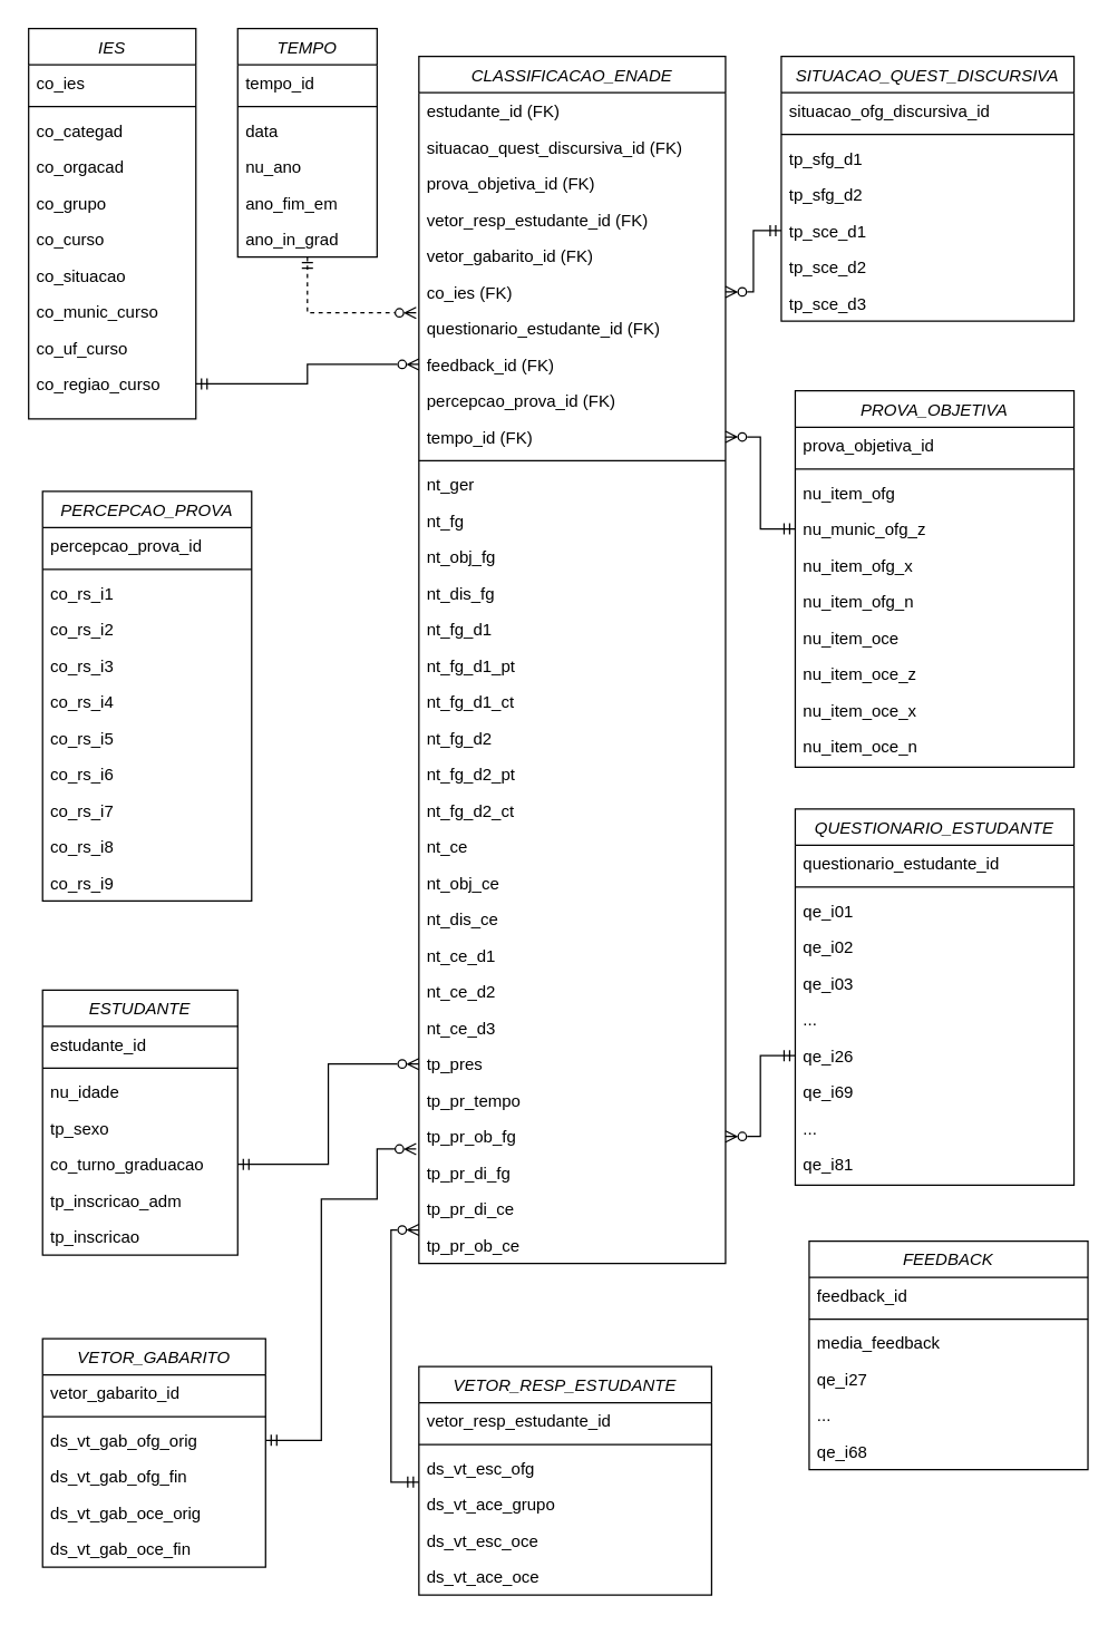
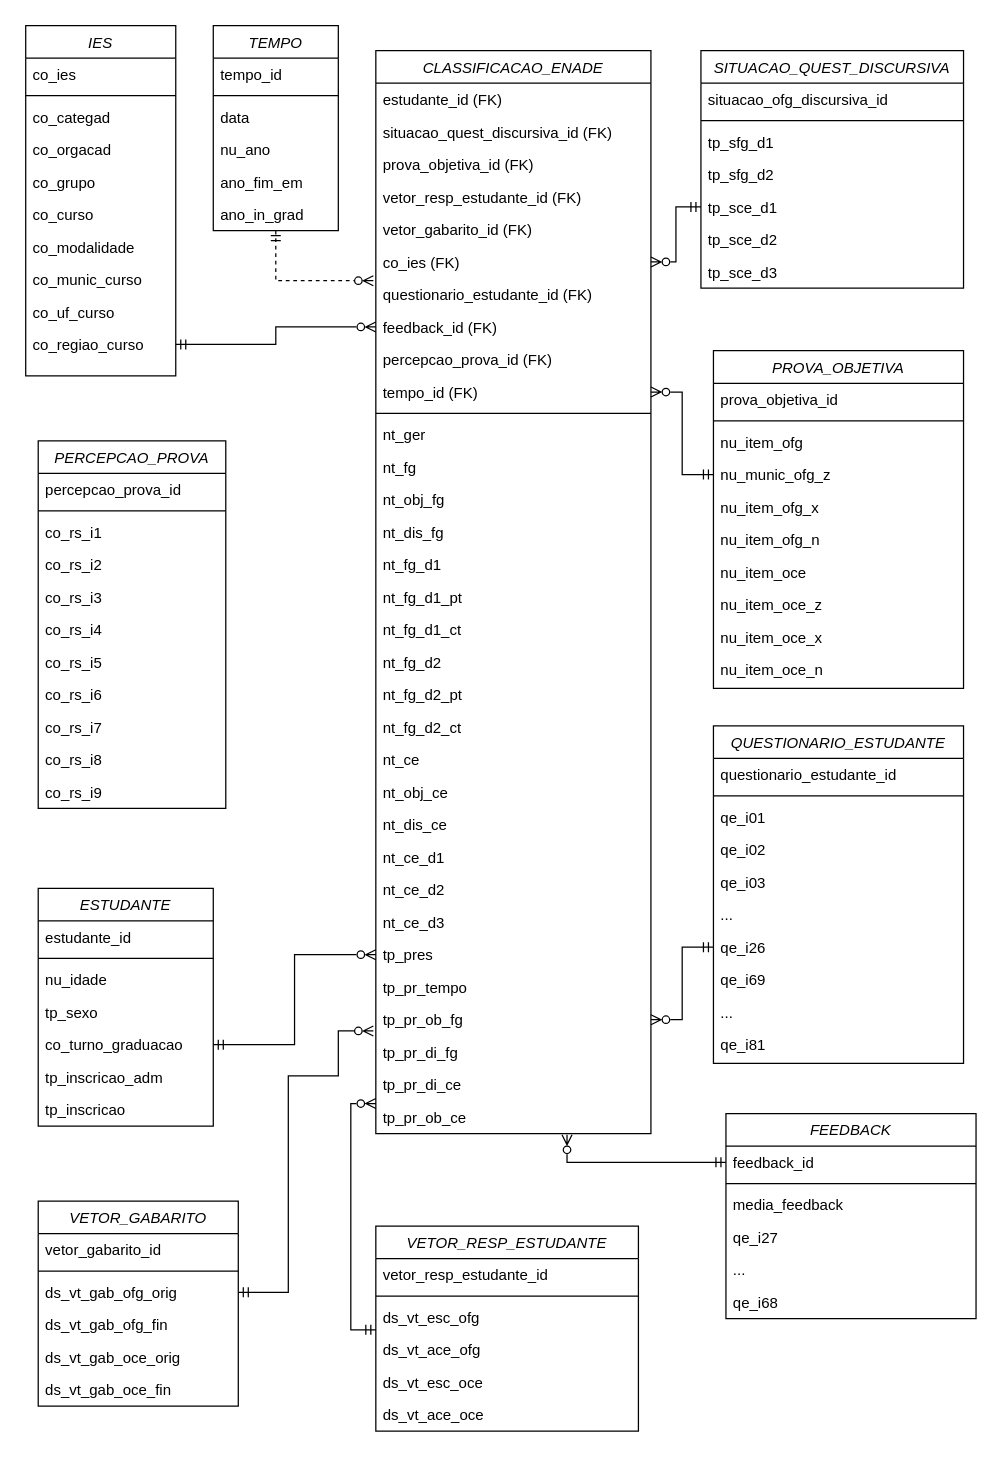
- <mxCell id="9" value="co_situacao" style="text;align=left;verticalAlign=top;spacingLeft=4;spacingRight=4;overflow=hidden;rotatable=0;points=[[0,0.5],[1,0.5]];portConstraint=eastwest;" parent="2" vertex="1"><mxGeometry y="164" width="120" height="26" as="geometry" /></mxCell>
+ <mxCell id="9" value="co_modalidade" style="text;align=left;verticalAlign=top;spacingLeft=4;spacingRight=4;overflow=hidden;rotatable=0;points=[[0,0.5],[1,0.5]];portConstraint=eastwest;" parent="2" vertex="1"><mxGeometry y="164" width="120" height="26" as="geometry" /></mxCell>
+ <mxCell id="132" style="edgeStyle=orthogonalEdgeStyle;rounded=0;orthogonalLoop=1;jettySize=auto;html=1;entryX=0.695;entryY=1.038;entryDx=0;entryDy=0;entryPerimeter=0;startArrow=ERmandOne;startFill=0;endArrow=ERzeroToMany;endFill=0;" edge="1" parent="1" source="116" target="46"><mxGeometry relative="1" as="geometry" /></mxCell>
- <mxCell id="126" value="ds_vt_ace_grupo" style="text;align=left;verticalAlign=top;spacingLeft=4;spacingRight=4;overflow=hidden;rotatable=0;points=[[0,0.5],[1,0.5]];portConstraint=eastwest;" parent="122" vertex="1"><mxGeometry y="86" width="210" height="26" as="geometry" /></mxCell>
+ <mxCell id="126" value="ds_vt_ace_ofg" style="text;align=left;verticalAlign=top;spacingLeft=4;spacingRight=4;overflow=hidden;rotatable=0;points=[[0,0.5],[1,0.5]];portConstraint=eastwest;" parent="122" vertex="1"><mxGeometry y="86" width="210" height="26" as="geometry" /></mxCell>
